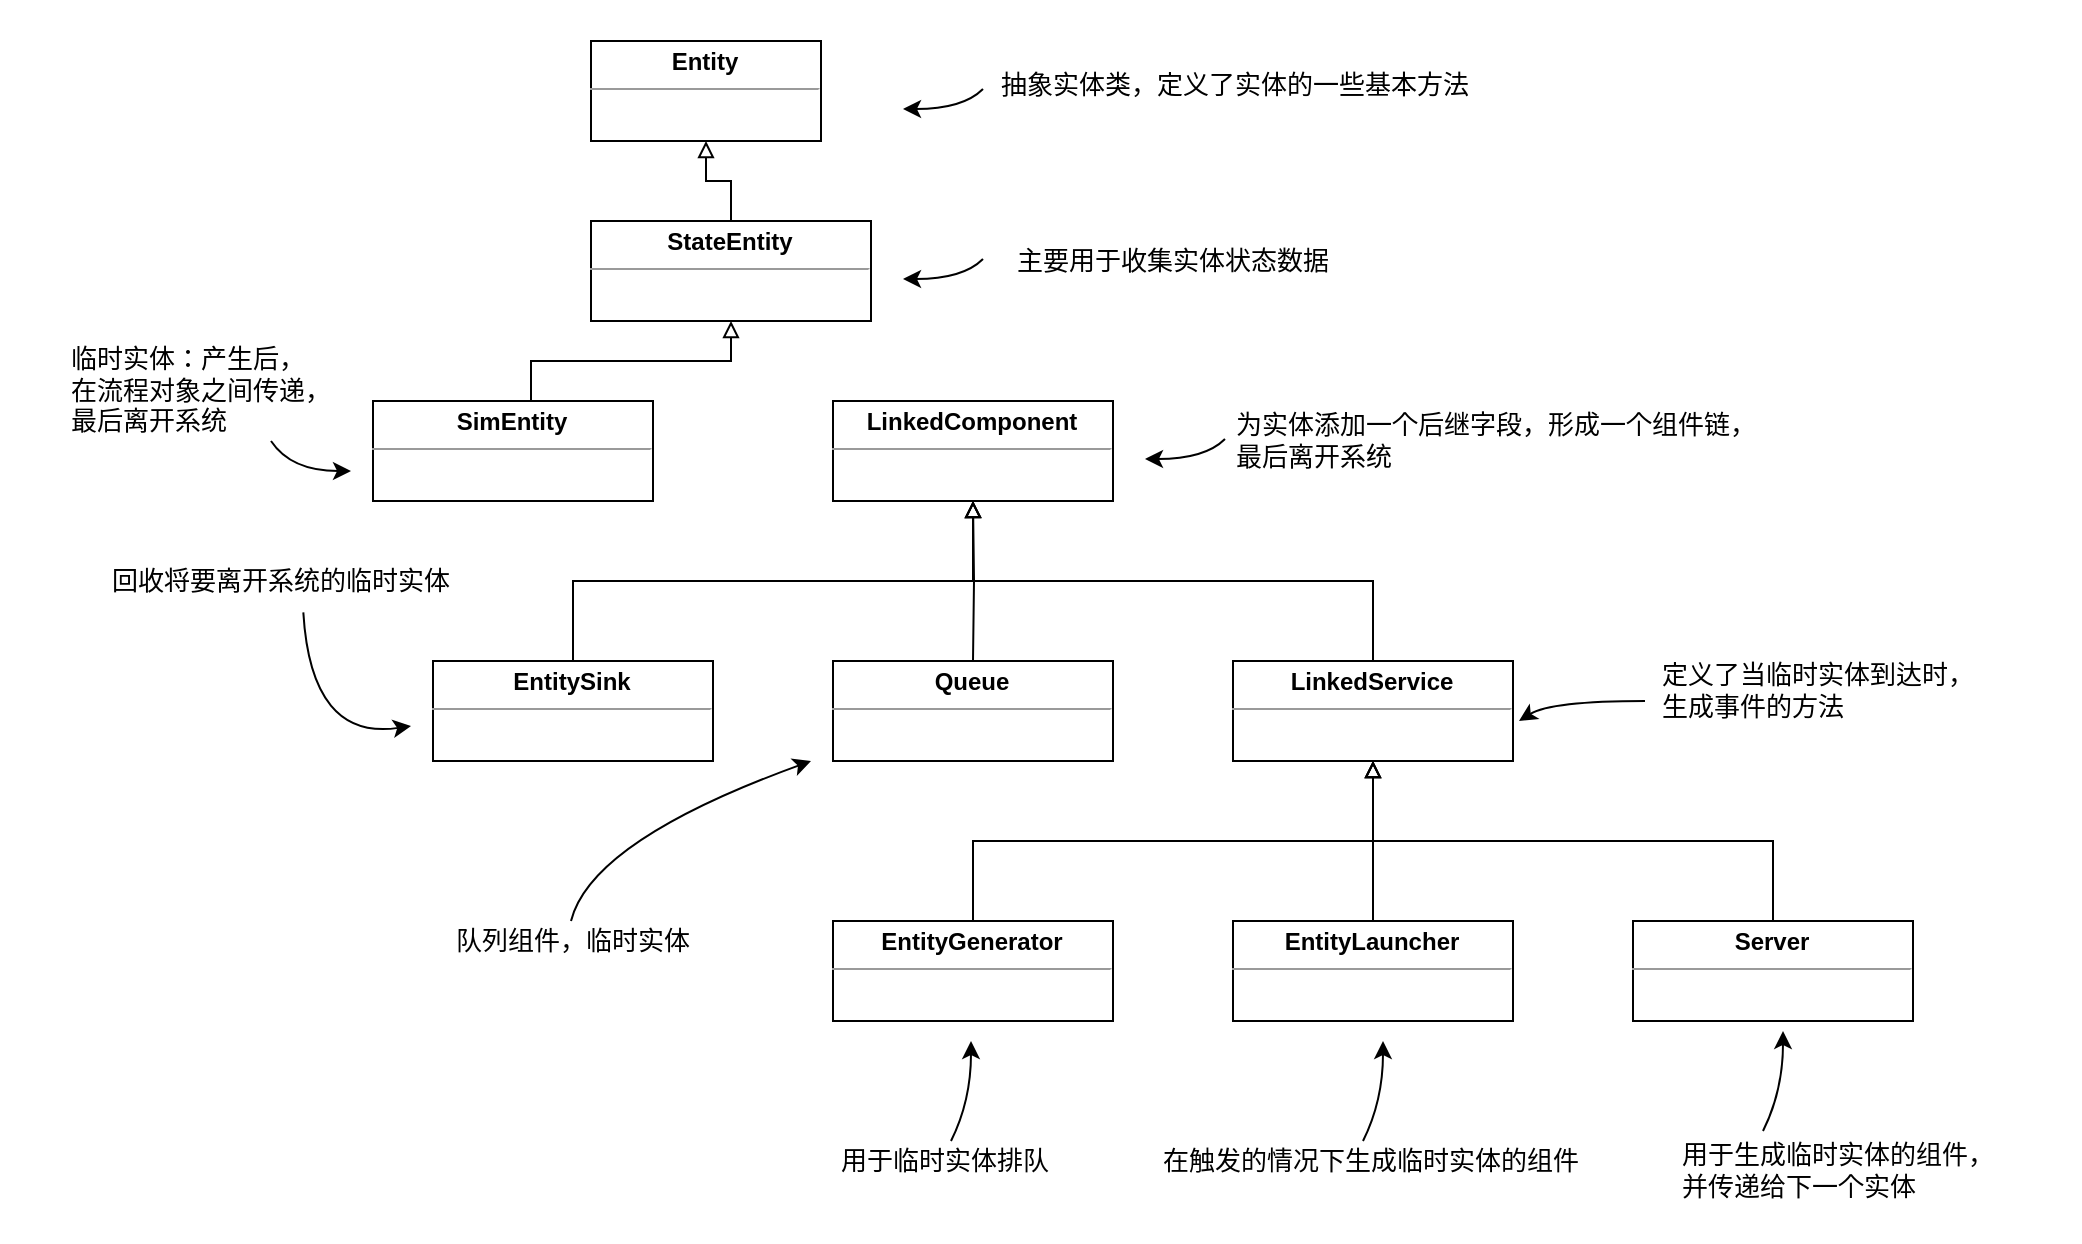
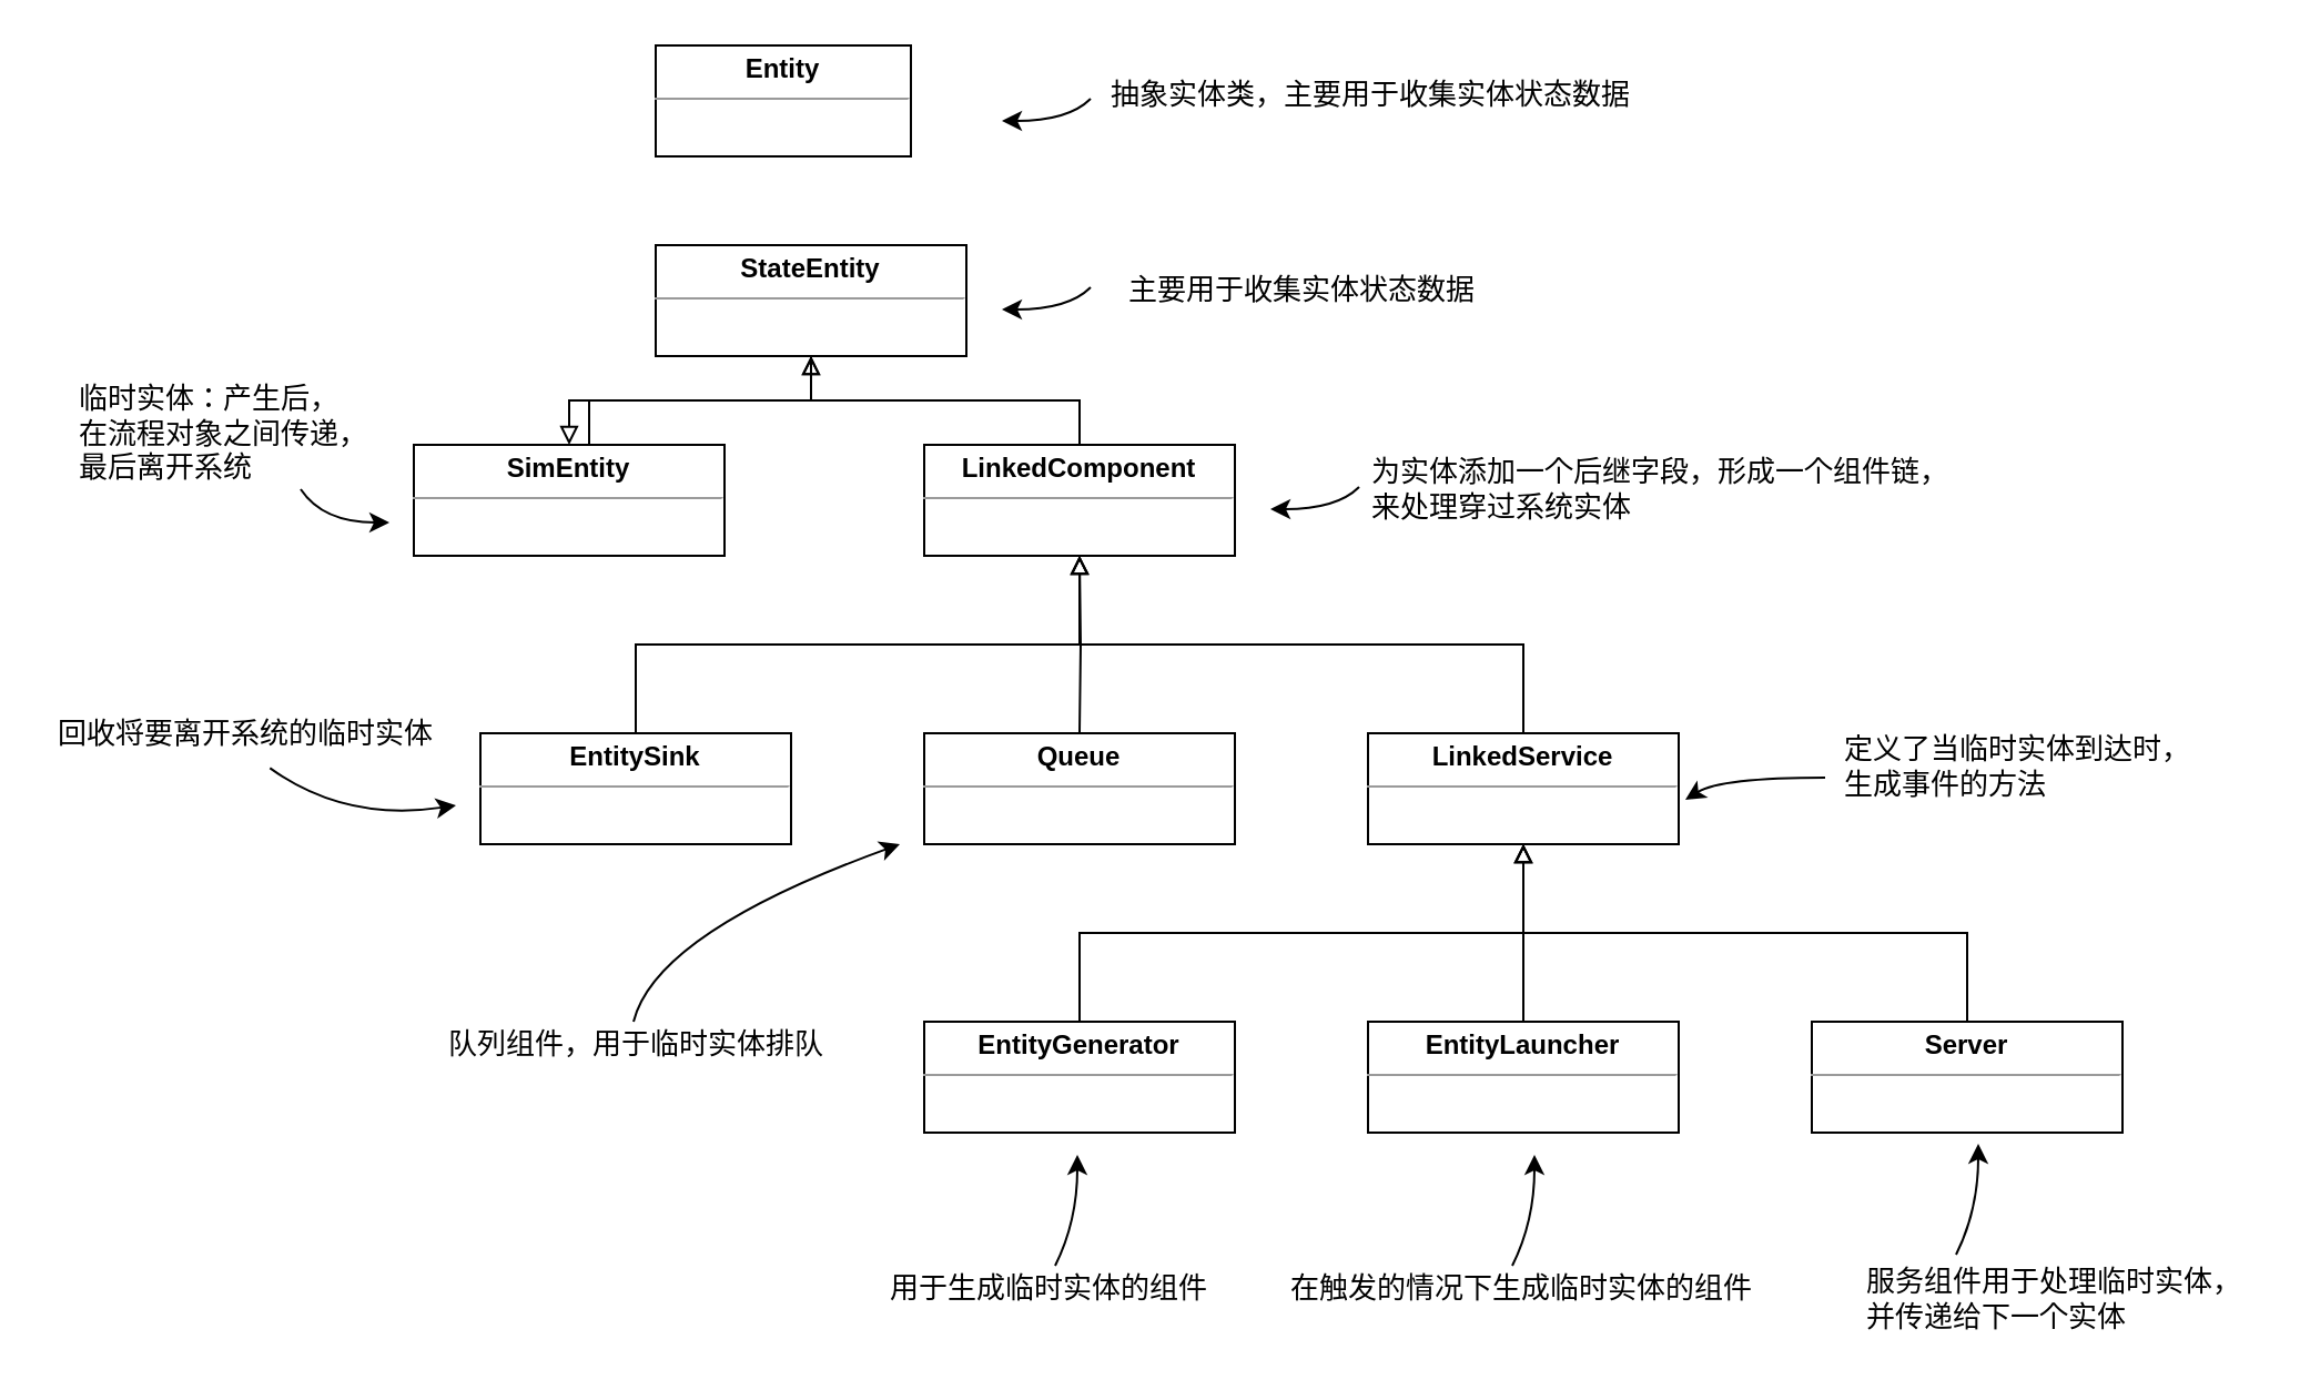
- <mxCell id="7" value="&lt;font style=&quot;font-size: 13px&quot;&gt;抽象实体类，定义了实体的一些基本方法&lt;/font&gt;" style="text;html=1;align=center;verticalAlign=middle;resizable=0;points=[];autosize=1;" vertex="1" parent="1"><mxGeometry x="492" y="32" width="250" height="20" as="geometry" /></mxCell>
+ <mxCell id="7" value="&lt;font style=&quot;font-size: 13px&quot;&gt;抽象实体类，主要用于收集实体状态数据&lt;/font&gt;" style="text;html=1;align=center;verticalAlign=middle;resizable=0;points=[];autosize=1;" vertex="1" parent="1"><mxGeometry x="492" y="32" width="250" height="20" as="geometry" /></mxCell>
- <mxCell id="3" style="edgeStyle=orthogonalEdgeStyle;rounded=0;orthogonalLoop=1;jettySize=auto;html=1;entryX=0.5;entryY=1;entryDx=0;entryDy=0;endArrow=block;endFill=0;" edge="1" parent="1" source="4" target="2"><mxGeometry x="31" y="40" as="geometry" /></mxCell>
+ <mxCell id="3" style="edgeStyle=orthogonalEdgeStyle;rounded=0;orthogonalLoop=1;jettySize=auto;html=1;endArrow=block;endFill=0;" edge="1" parent="1" source="4" target="26"><mxGeometry x="31" y="40" as="geometry" /></mxCell>
+ <mxCell id="5" style="edgeStyle=orthogonalEdgeStyle;rounded=0;orthogonalLoop=1;jettySize=auto;html=1;entryX=0.5;entryY=1;entryDx=0;entryDy=0;endArrow=block;endFill=0;" edge="1" parent="1" source="11" target="4"><mxGeometry x="31" y="40" as="geometry" /></mxCell>
- <mxCell id="37" value="&lt;font style=&quot;font-size: 13px&quot;&gt;为实体添加一个后继字段，形成一个组件链，&lt;br&gt;最后离开系统&lt;/font&gt;" style="text;html=1;align=left;verticalAlign=middle;resizable=0;points=[];autosize=1;" vertex="1" parent="1"><mxGeometry x="616" y="205" width="280" height="30" as="geometry" /></mxCell>
+ <mxCell id="37" value="&lt;font style=&quot;font-size: 13px&quot;&gt;为实体添加一个后继字段，形成一个组件链，&lt;br&gt;来处理穿过系统实体&lt;/font&gt;" style="text;html=1;align=left;verticalAlign=middle;resizable=0;points=[];autosize=1;" vertex="1" parent="1"><mxGeometry x="616" y="205" width="280" height="30" as="geometry" /></mxCell>
- <mxCell id="34" value="&lt;font style=&quot;font-size: 13px&quot;&gt;回收将要离开系统的临时实体&lt;/font&gt;" style="text;html=1;align=center;verticalAlign=middle;resizable=0;points=[];autosize=1;" vertex="1" parent="1"><mxGeometry x="50" y="280" width="180" height="20" as="geometry" /></mxCell>
+ <mxCell id="34" value="&lt;font style=&quot;font-size: 13px&quot;&gt;回收将要离开系统的临时实体&lt;/font&gt;" style="text;html=1;align=center;verticalAlign=middle;resizable=0;points=[];autosize=1;" vertex="1" parent="1"><mxGeometry x="20" y="320" width="180" height="20" as="geometry" /></mxCell>
- <mxCell id="36" value="&lt;font style=&quot;font-size: 13px&quot;&gt;队列组件，临时实体&lt;/font&gt;" style="text;html=1;align=center;verticalAlign=middle;resizable=0;points=[];autosize=1;" vertex="1" parent="1"><mxGeometry x="196" y="460" width="180" height="20" as="geometry" /></mxCell>
+ <mxCell id="36" value="&lt;font style=&quot;font-size: 13px&quot;&gt;队列组件，用于临时实体排队&lt;/font&gt;" style="text;html=1;align=center;verticalAlign=middle;resizable=0;points=[];autosize=1;" vertex="1" parent="1"><mxGeometry x="196" y="460" width="180" height="20" as="geometry" /></mxCell>
- <mxCell id="38" value="&lt;font style=&quot;font-size: 13px&quot;&gt;用于临时实体排队&lt;/font&gt;" style="text;html=1;align=center;verticalAlign=middle;resizable=0;points=[];autosize=1;" vertex="1" parent="1"><mxGeometry x="392" y="570" width="160" height="20" as="geometry" /></mxCell>
+ <mxCell id="38" value="&lt;font style=&quot;font-size: 13px&quot;&gt;用于生成临时实体的组件&lt;/font&gt;" style="text;html=1;align=center;verticalAlign=middle;resizable=0;points=[];autosize=1;" vertex="1" parent="1"><mxGeometry x="392" y="570" width="160" height="20" as="geometry" /></mxCell>
- <mxCell id="40" value="&lt;font style=&quot;font-size: 13px&quot;&gt;用于生成临时实体的组件，&lt;br&gt;并传递给下一个实体&lt;/font&gt;" style="text;html=1;align=left;verticalAlign=middle;resizable=0;points=[];autosize=1;" vertex="1" parent="1"><mxGeometry x="839" y="570" width="180" height="30" as="geometry" /></mxCell>
+ <mxCell id="40" value="&lt;font style=&quot;font-size: 13px&quot;&gt;服务组件用于处理临时实体，&lt;br&gt;并传递给下一个实体&lt;/font&gt;" style="text;html=1;align=left;verticalAlign=middle;resizable=0;points=[];autosize=1;" vertex="1" parent="1"><mxGeometry x="839" y="570" width="180" height="30" as="geometry" /></mxCell>
